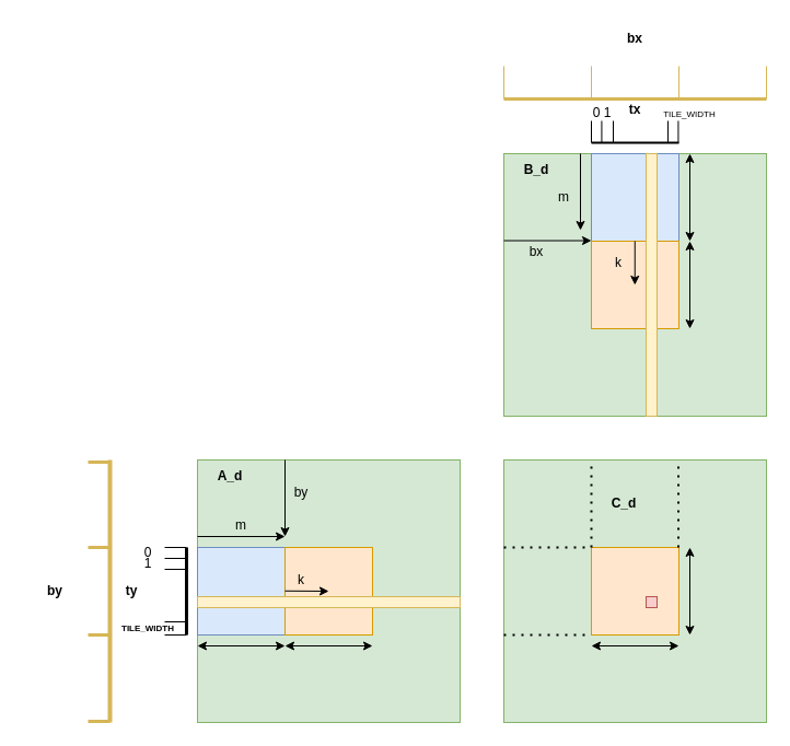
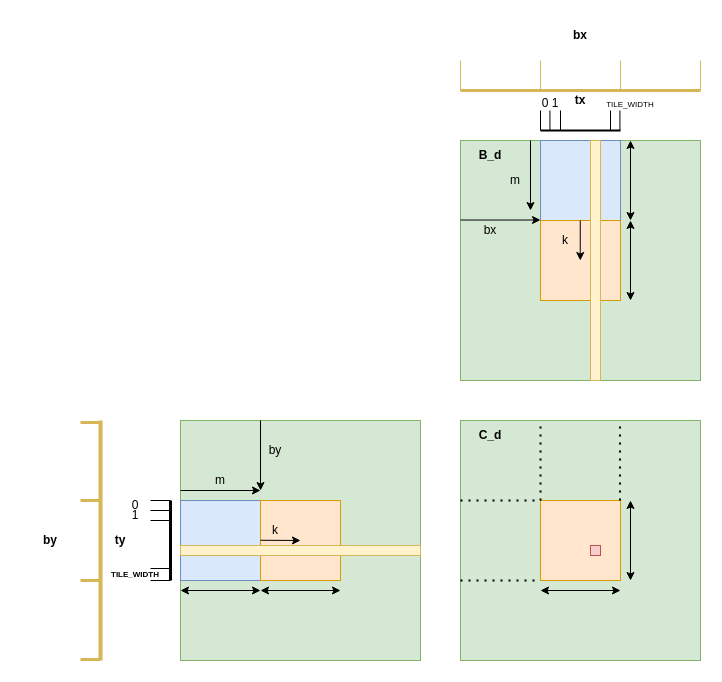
- <mxCell id="5" value="&lt;b&gt;A_d&lt;/b&gt;" style="text;html=1;align=center;verticalAlign=middle;whiteSpace=wrap;rounded=0;" vertex="1" parent="1"><mxGeometry x="180" y="420" width="60" height="30" as="geometry" /></mxCell>
- <mxCell id="7" value="&lt;b&gt;C_d&lt;/b&gt;" style="text;html=1;align=center;verticalAlign=middle;whiteSpace=wrap;rounded=0;" vertex="1" parent="1"><mxGeometry x="540" y="445" width="60" height="30" as="geometry" /></mxCell>
+ <mxCell id="7" value="&lt;b&gt;C_d&lt;/b&gt;" style="text;html=1;align=center;verticalAlign=middle;whiteSpace=wrap;rounded=0;" vertex="1" parent="1"><mxGeometry x="460" y="420" width="60" height="30" as="geometry" /></mxCell>
